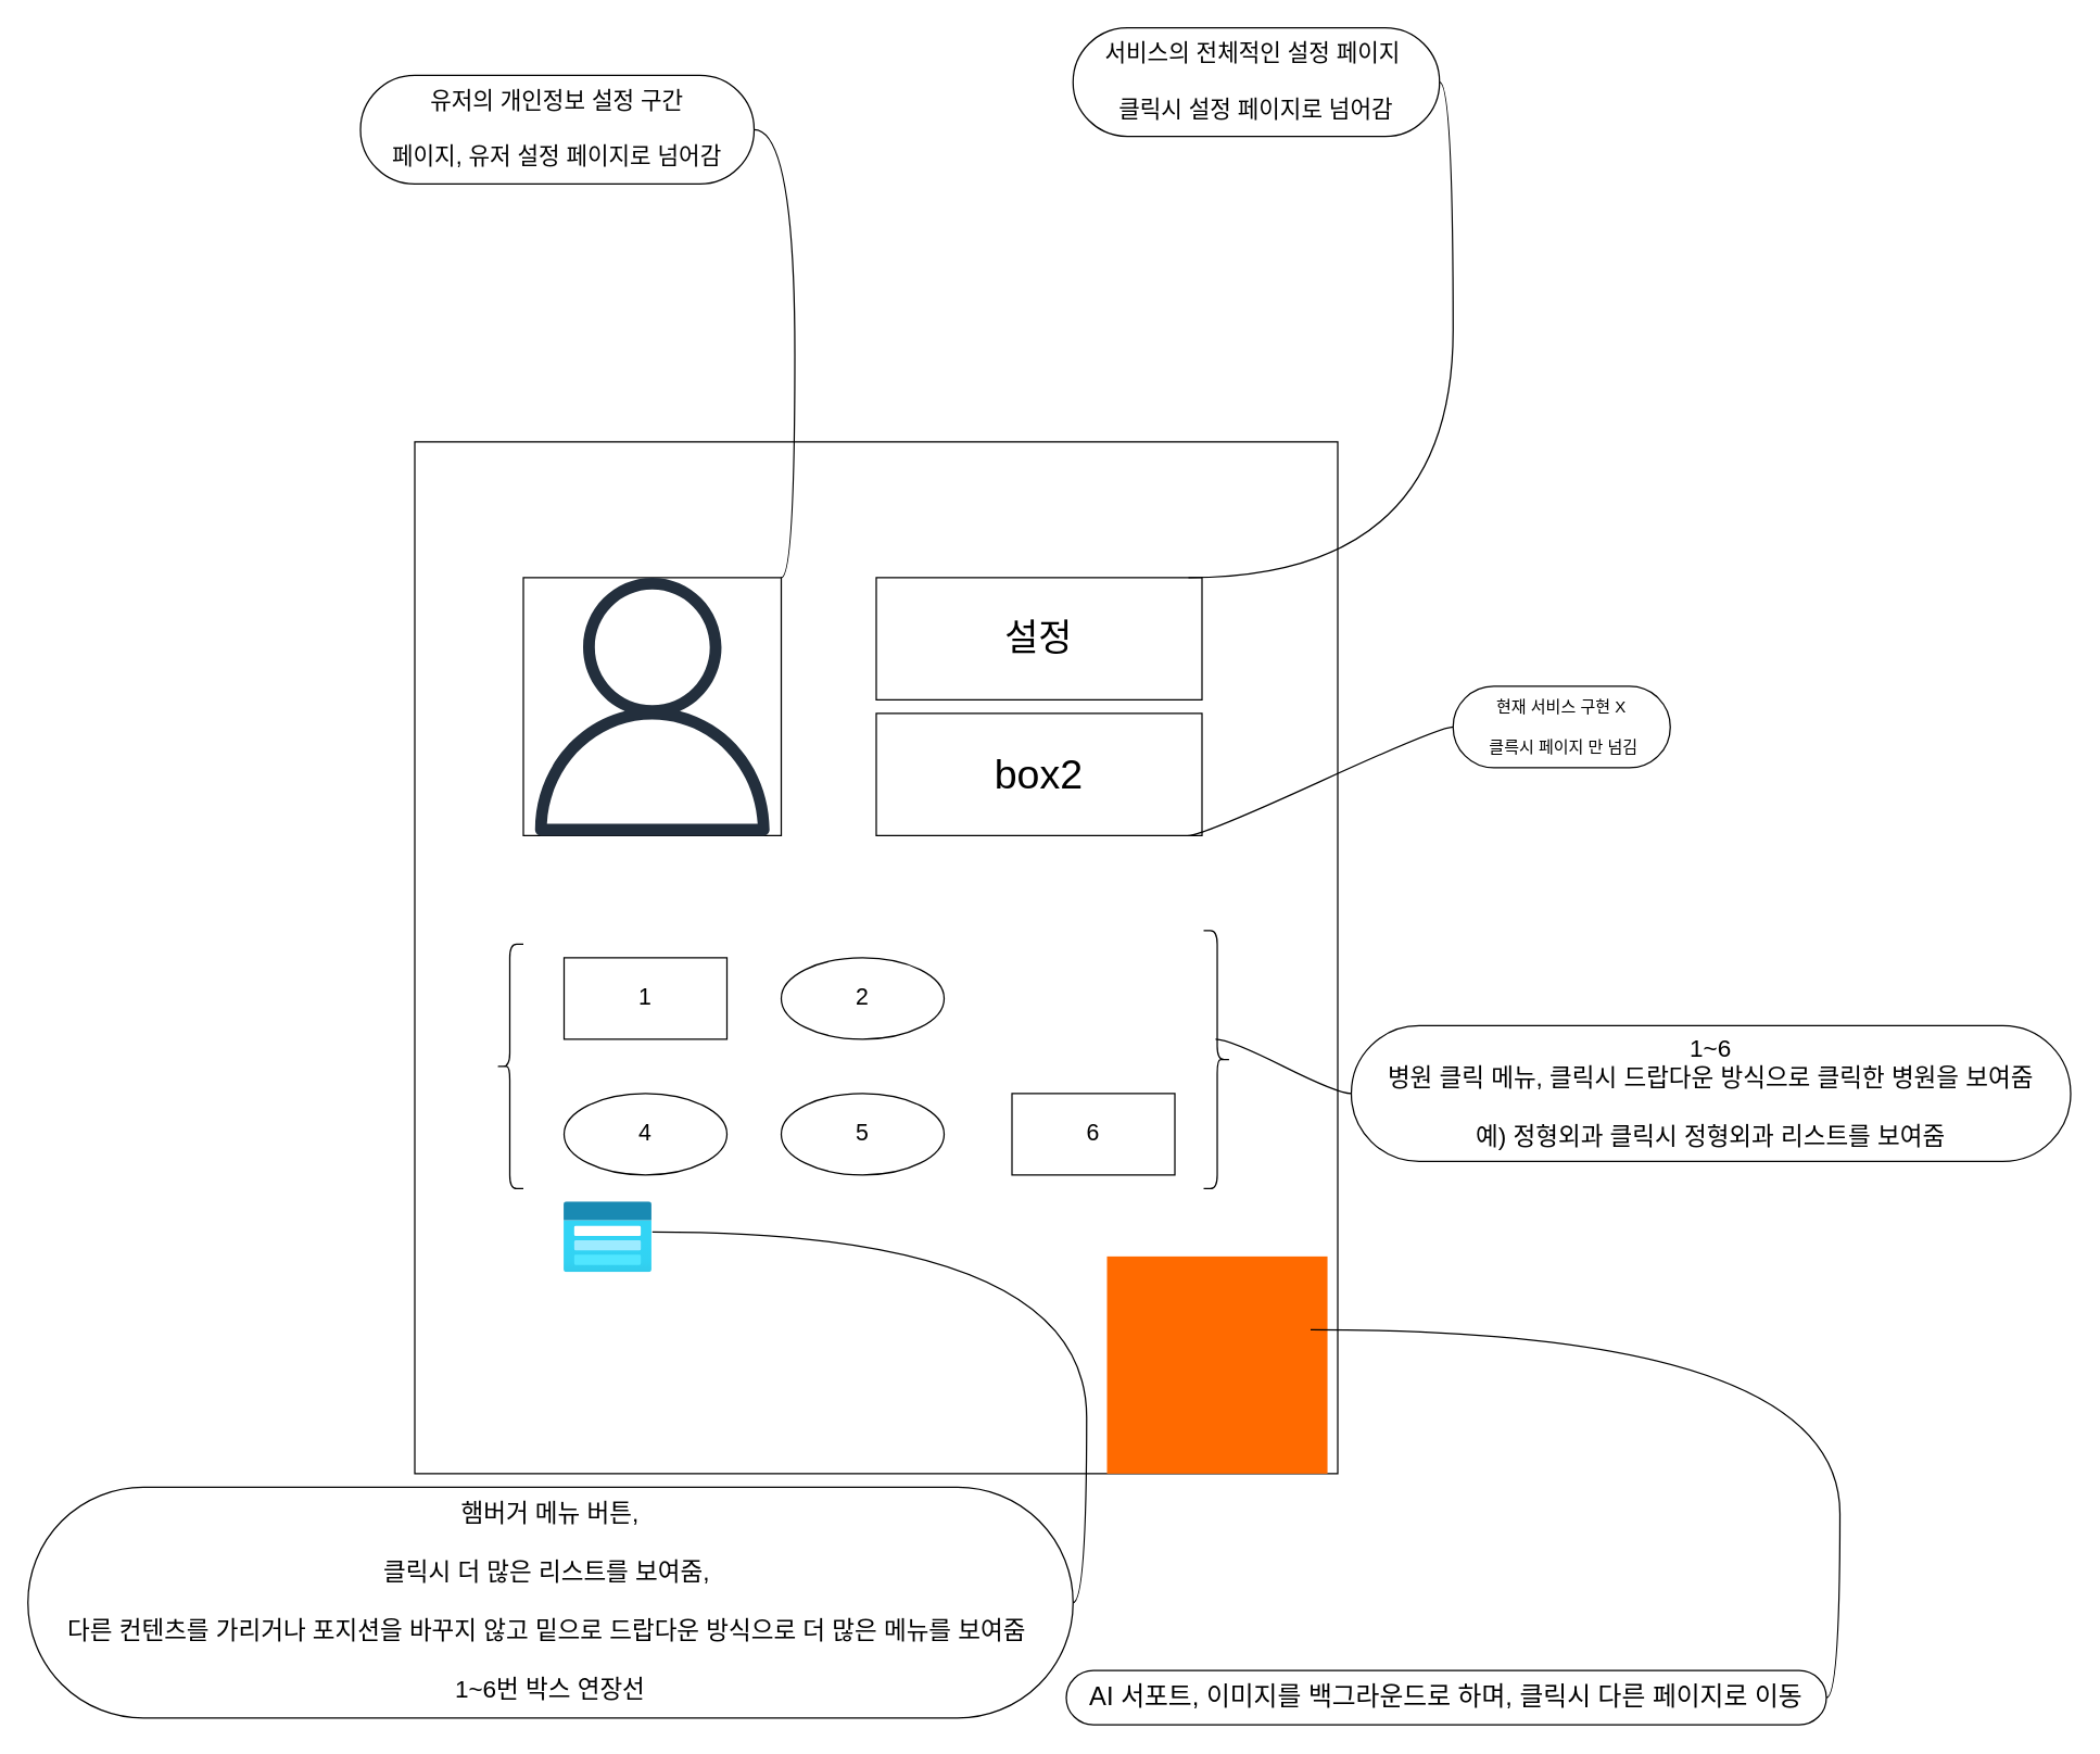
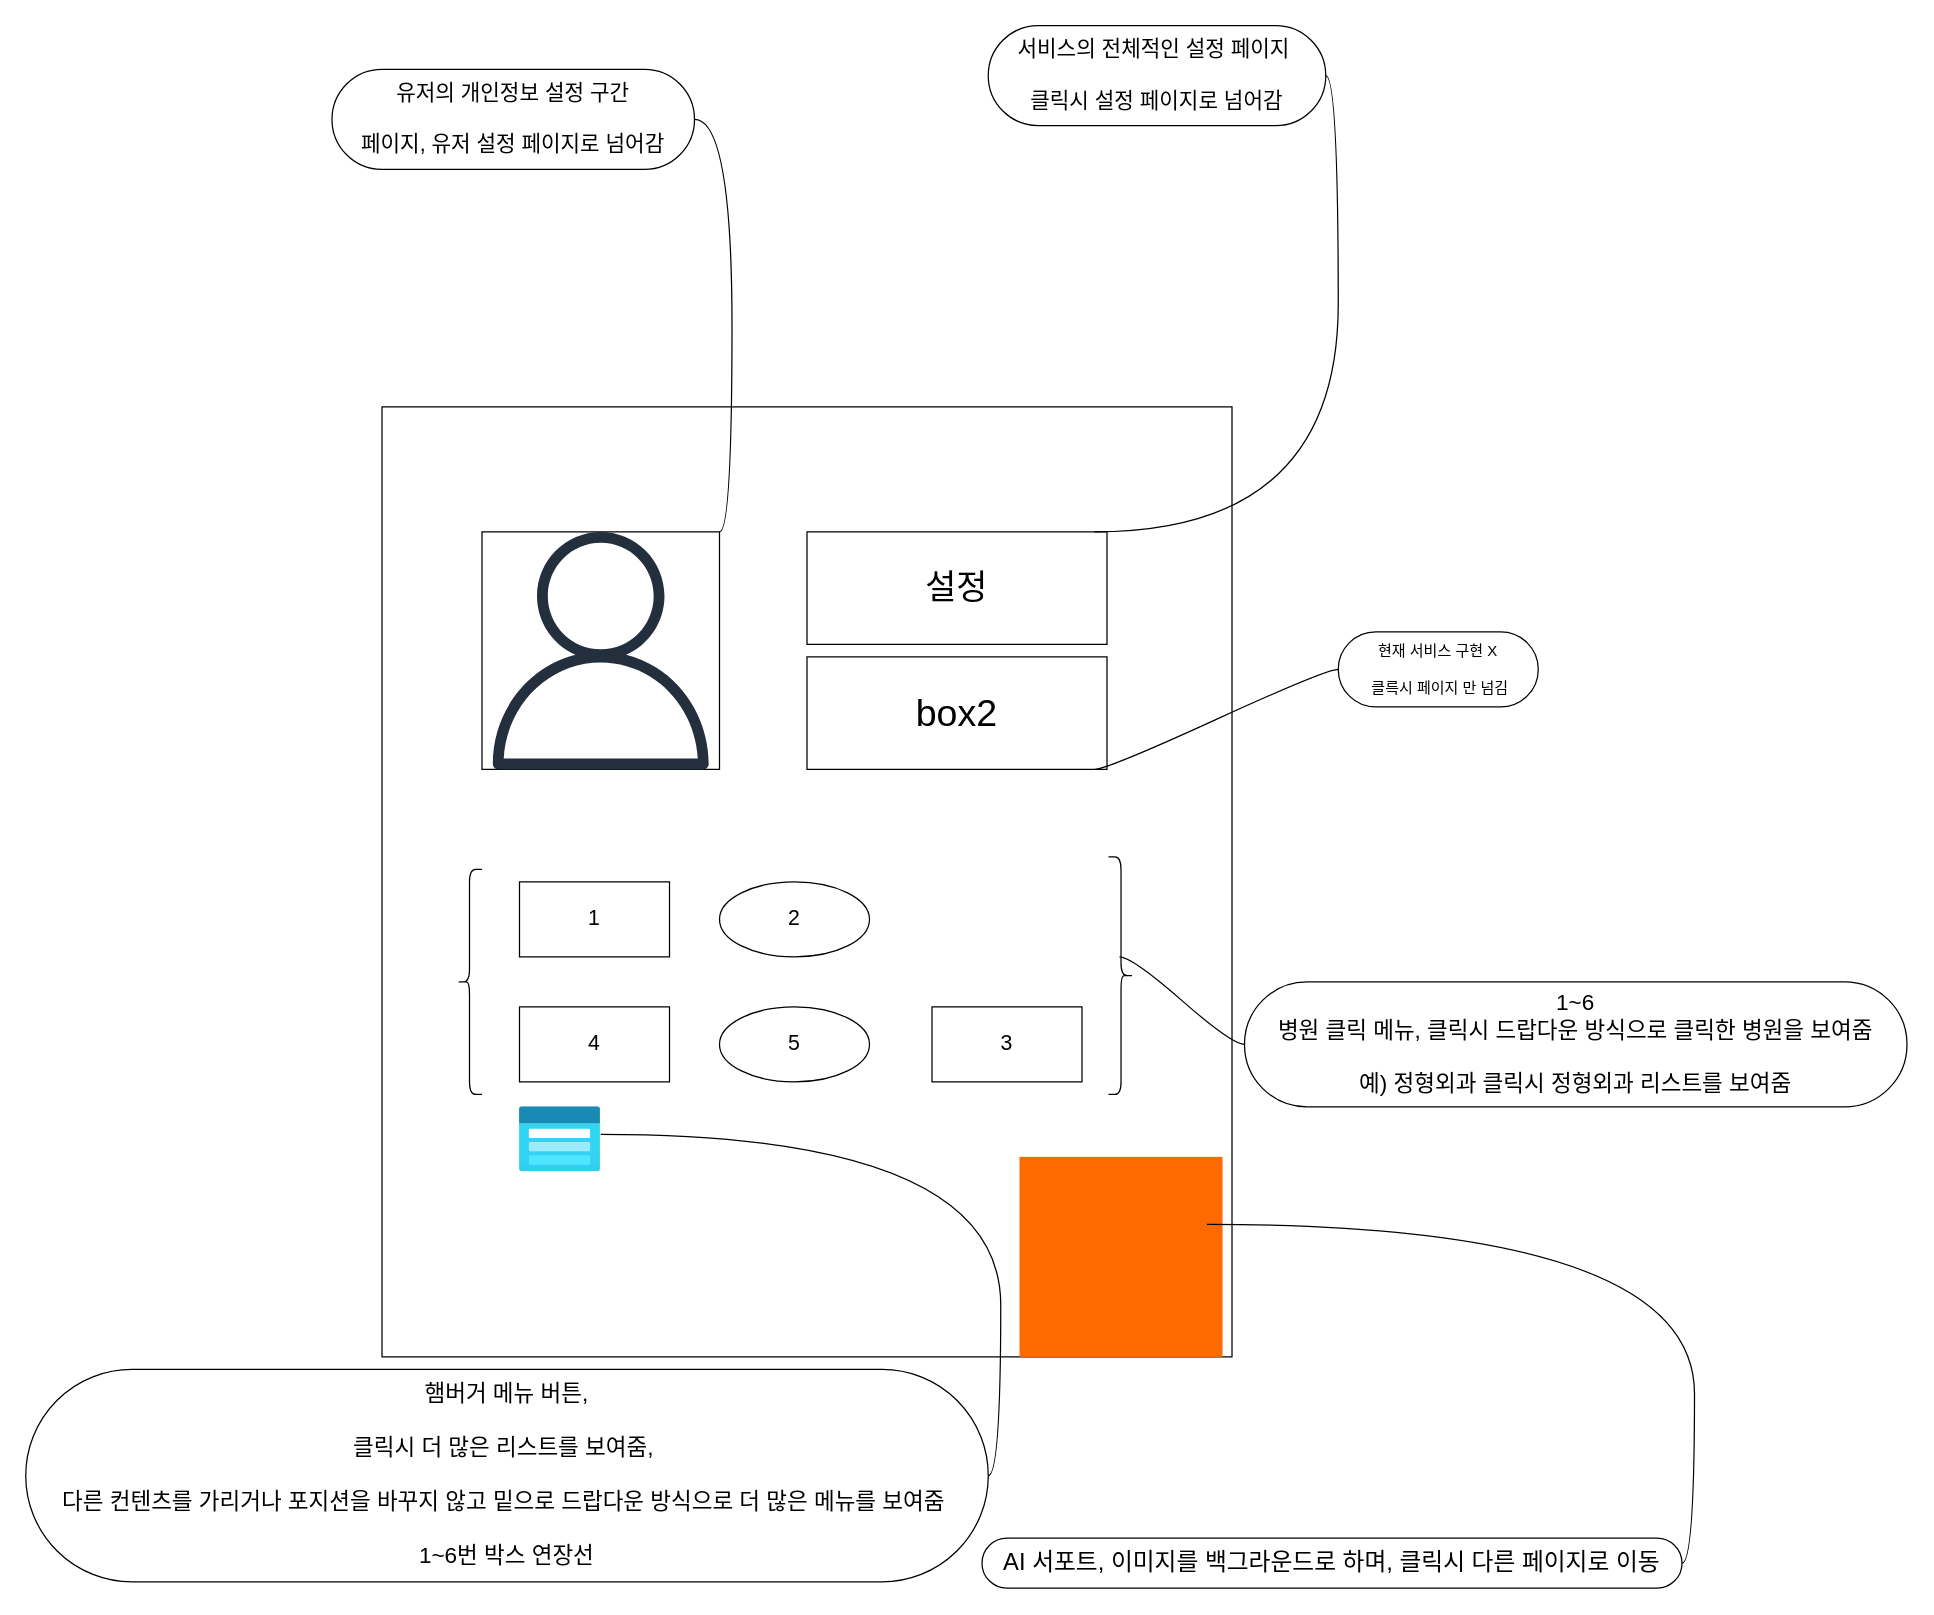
- <mxCell id="22" value="&lt;font style=&quot;font-size: 18px;&quot;&gt;1~6&lt;br&gt;병원 클릭 메뉴, 클릭시 드랍다운 방식으로 클릭한 병원을 보여줌&lt;br&gt;&lt;br&gt;예) 정형외과 클릭시 정형외과 리스트를 보여줌&lt;/font&gt;" style="whiteSpace=wrap;html=1;rounded=1;arcSize=50;align=center;verticalAlign=middle;strokeWidth=1;autosize=1;spacing=4;treeFolding=1;treeMoving=1;newEdgeStyle={&quot;edgeStyle&quot;:&quot;entityRelationEdgeStyle&quot;,&quot;startArrow&quot;:&quot;none&quot;,&quot;endArrow&quot;:&quot;none&quot;,&quot;segment&quot;:10,&quot;curved&quot;:1,&quot;sourcePerimeterSpacing&quot;:0,&quot;targetPerimeterSpacing&quot;:0};" vertex="1" parent="1"><mxGeometry x="995" y="755" width="530" height="100" as="geometry" /></mxCell>
+ <mxCell id="22" value="&lt;font style=&quot;font-size: 18px;&quot;&gt;1~6&lt;br&gt;병원 클릭 메뉴, 클릭시 드랍다운 방식으로 클릭한 병원을 보여줌&lt;br&gt;&lt;br&gt;예) 정형외과 클릭시 정형외과 리스트를 보여줌&lt;/font&gt;" style="whiteSpace=wrap;html=1;rounded=1;arcSize=50;align=center;verticalAlign=middle;strokeWidth=1;autosize=1;spacing=4;treeFolding=1;treeMoving=1;newEdgeStyle={&quot;edgeStyle&quot;:&quot;entityRelationEdgeStyle&quot;,&quot;startArrow&quot;:&quot;none&quot;,&quot;endArrow&quot;:&quot;none&quot;,&quot;segment&quot;:10,&quot;curved&quot;:1,&quot;sourcePerimeterSpacing&quot;:0,&quot;targetPerimeterSpacing&quot;:0};" vertex="1" parent="1"><mxGeometry x="995" y="785" width="530" height="100" as="geometry" /></mxCell>
- <mxCell id="9" value="&lt;font style=&quot;font-size: 17px;&quot;&gt;4&lt;/font&gt;" style="ellipse;whiteSpace=wrap;html=1;" vertex="1" parent="1"><mxGeometry x="415" y="805" width="120" height="60" as="geometry" /></mxCell>
+ <mxCell id="9" value="&lt;font style=&quot;font-size: 17px;&quot;&gt;4&lt;/font&gt;" style="rounded=0;whiteSpace=wrap;html=1;" vertex="1" parent="1"><mxGeometry x="415" y="805" width="120" height="60" as="geometry" /></mxCell>
- <mxCell id="11" value="&lt;font style=&quot;font-size: 17px;&quot;&gt;6&lt;/font&gt;" style="rounded=0;whiteSpace=wrap;html=1;" vertex="1" parent="1"><mxGeometry x="745" y="805" width="120" height="60" as="geometry" /></mxCell>
+ <mxCell id="11" value="&lt;font style=&quot;font-size: 17px;&quot;&gt;3&lt;/font&gt;" style="rounded=0;whiteSpace=wrap;html=1;" vertex="1" parent="1"><mxGeometry x="745" y="805" width="120" height="60" as="geometry" /></mxCell>
